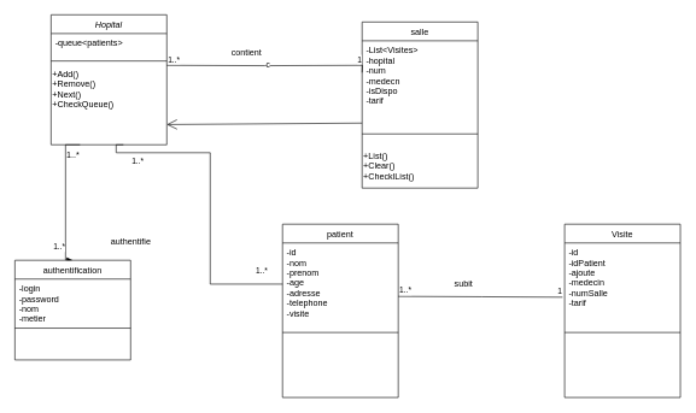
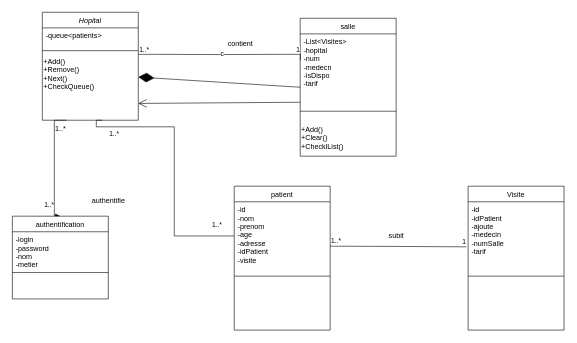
- <mxCell id="24" value="contient" style="text;html=1;align=center;verticalAlign=middle;resizable=0;points=[];autosize=1;strokeColor=none;fillColor=none;" parent="1" vertex="1"><mxGeometry x="305" y="58" width="70" height="30" as="geometry" /></mxCell>
+ <mxCell id="24" value="contient" style="text;html=1;align=center;verticalAlign=middle;resizable=0;points=[];autosize=1;strokeColor=none;fillColor=none;" parent="1" vertex="1"><mxGeometry x="365" y="58" width="70" height="30" as="geometry" /></mxCell>
+ <mxCell id="16" value="" style="endArrow=diamondThin;endFill=1;endSize=24;html=1;rounded=0;exitX=0;exitY=0.5;exitDx=0;exitDy=0;" parent="1" source="6" target="5" edge="1"><mxGeometry width="160" relative="1" as="geometry"><mxPoint x="360" y="150" as="sourcePoint" /><mxPoint x="230" y="140" as="targetPoint" /></mxGeometry></mxCell>
- <mxCell id="9" value="&lt;div style=&quot;&quot;&gt;&lt;span style=&quot;background-color: initial;&quot;&gt;+List()&lt;/span&gt;&lt;/div&gt;&lt;div style=&quot;&quot;&gt;&lt;span style=&quot;background-color: initial;&quot;&gt;+Clear()&lt;/span&gt;&lt;/div&gt;&lt;div style=&quot;&quot;&gt;&lt;span style=&quot;background-color: initial;&quot;&gt;+ChecklList()&lt;/span&gt;&lt;/div&gt;" style="text;html=1;align=left;verticalAlign=middle;resizable=0;points=[];autosize=1;strokeColor=none;fillColor=none;" vertex="1" parent="6"><mxGeometry y="170" width="160" height="60" as="geometry" /></mxCell>
+ <mxCell id="9" value="&lt;div style=&quot;&quot;&gt;&lt;span style=&quot;background-color: initial;&quot;&gt;+Add()&lt;/span&gt;&lt;/div&gt;&lt;div style=&quot;&quot;&gt;&lt;span style=&quot;background-color: initial;&quot;&gt;+Clear()&lt;/span&gt;&lt;/div&gt;&lt;div style=&quot;&quot;&gt;&lt;span style=&quot;background-color: initial;&quot;&gt;+ChecklList()&lt;/span&gt;&lt;/div&gt;" style="text;html=1;align=left;verticalAlign=middle;resizable=0;points=[];autosize=1;strokeColor=none;fillColor=none;" vertex="1" parent="6"><mxGeometry y="170" width="160" height="60" as="geometry" /></mxCell>
- <mxCell id="11" value="-id&#10;-nom&#10;-prenom&#10;-age&#10;-adresse&#10;-telephone&#10;-visite" style="text;align=left;verticalAlign=top;spacingLeft=4;spacingRight=4;overflow=hidden;rotatable=0;points=[[0,0.5],[1,0.5]];portConstraint=eastwest;" parent="10" vertex="1"><mxGeometry y="26" width="160" height="114" as="geometry" /></mxCell>
+ <mxCell id="11" value="-id&#10;-nom&#10;-prenom&#10;-age&#10;-adresse&#10;-idPatient&#10;-visite" style="text;align=left;verticalAlign=top;spacingLeft=4;spacingRight=4;overflow=hidden;rotatable=0;points=[[0,0.5],[1,0.5]];portConstraint=eastwest;" parent="10" vertex="1"><mxGeometry y="26" width="160" height="114" as="geometry" /></mxCell>
- <mxCell id="32" value="subit" style="text;html=1;align=center;verticalAlign=middle;resizable=0;points=[];autosize=1;strokeColor=none;fillColor=none;" parent="1" vertex="1"><mxGeometry x="615" y="378" width="50" height="30" as="geometry" /></mxCell>
+ <mxCell id="32" value="subit" style="text;html=1;align=center;verticalAlign=middle;resizable=0;points=[];autosize=1;strokeColor=none;fillColor=none;" parent="1" vertex="1"><mxGeometry x="635" y="378" width="50" height="30" as="geometry" /></mxCell>
